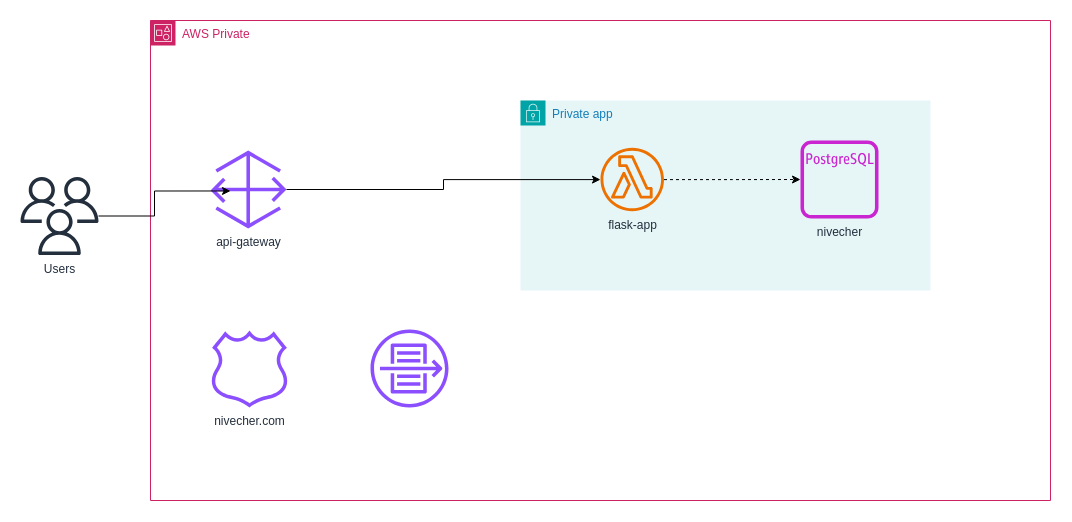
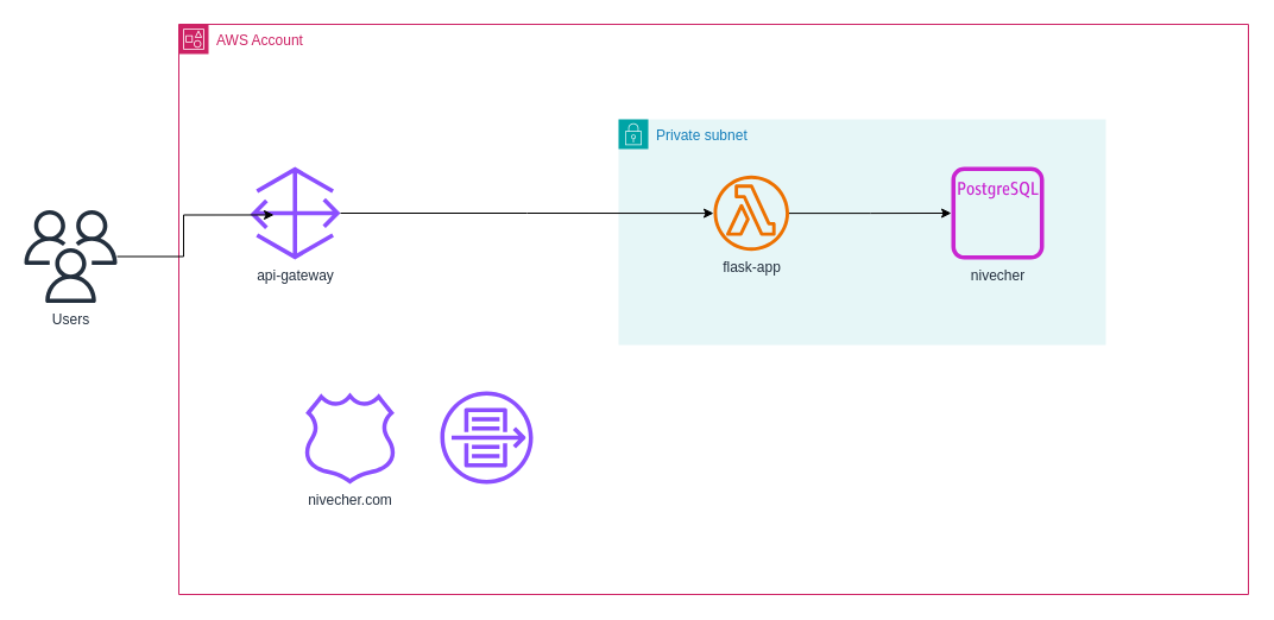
- <mxCell id="2" value="AWS Private" style="points=[[0,0],[0.25,0],[0.5,0],[0.75,0],[1,0],[1,0.25],[1,0.5],[1,0.75],[1,1],[0.75,1],[0.5,1],[0.25,1],[0,1],[0,0.75],[0,0.5],[0,0.25]];outlineConnect=0;gradientColor=none;html=1;whiteSpace=wrap;fontSize=12;fontStyle=0;container=1;pointerEvents=0;collapsible=0;recursiveResize=0;shape=mxgraph.aws4.group;grIcon=mxgraph.aws4.group_account;strokeColor=#CD2264;fillColor=none;verticalAlign=top;align=left;spacingLeft=30;fontColor=#CD2264;dashed=0;" vertex="1" parent="1"><mxGeometry x="150" y="20" width="900" height="480" as="geometry" /></mxCell>
+ <mxCell id="2" value="AWS Account" style="points=[[0,0],[0.25,0],[0.5,0],[0.75,0],[1,0],[1,0.25],[1,0.5],[1,0.75],[1,1],[0.75,1],[0.5,1],[0.25,1],[0,1],[0,0.75],[0,0.5],[0,0.25]];outlineConnect=0;gradientColor=none;html=1;whiteSpace=wrap;fontSize=12;fontStyle=0;container=1;pointerEvents=0;collapsible=0;recursiveResize=0;shape=mxgraph.aws4.group;grIcon=mxgraph.aws4.group_account;strokeColor=#CD2264;fillColor=none;verticalAlign=top;align=left;spacingLeft=30;fontColor=#CD2264;dashed=0;" vertex="1" parent="1"><mxGeometry x="150" y="20" width="900" height="480" as="geometry" /></mxCell>
- <mxCell id="3" value="Private app" style="points=[[0,0],[0.25,0],[0.5,0],[0.75,0],[1,0],[1,0.25],[1,0.5],[1,0.75],[1,1],[0.75,1],[0.5,1],[0.25,1],[0,1],[0,0.75],[0,0.5],[0,0.25]];outlineConnect=0;gradientColor=none;html=1;whiteSpace=wrap;fontSize=12;fontStyle=0;container=1;pointerEvents=0;collapsible=0;recursiveResize=0;shape=mxgraph.aws4.group;grIcon=mxgraph.aws4.group_security_group;grStroke=0;strokeColor=#00A4A6;fillColor=#E6F6F7;verticalAlign=top;align=left;spacingLeft=30;fontColor=#147EBA;dashed=0;" vertex="1" parent="2"><mxGeometry x="370" y="80" width="410" height="190" as="geometry" /></mxCell>
+ <mxCell id="3" value="Private subnet" style="points=[[0,0],[0.25,0],[0.5,0],[0.75,0],[1,0],[1,0.25],[1,0.5],[1,0.75],[1,1],[0.75,1],[0.5,1],[0.25,1],[0,1],[0,0.75],[0,0.5],[0,0.25]];outlineConnect=0;gradientColor=none;html=1;whiteSpace=wrap;fontSize=12;fontStyle=0;container=1;pointerEvents=0;collapsible=0;recursiveResize=0;shape=mxgraph.aws4.group;grIcon=mxgraph.aws4.group_security_group;grStroke=0;strokeColor=#00A4A6;fillColor=#E6F6F7;verticalAlign=top;align=left;spacingLeft=30;fontColor=#147EBA;dashed=0;" vertex="1" parent="2"><mxGeometry x="370" y="80" width="410" height="190" as="geometry" /></mxCell>
- <mxCell id="4" style="edgeStyle=orthogonalEdgeStyle;rounded=0;orthogonalLoop=1;jettySize=auto;html=1;dashed=1;" edge="1" parent="3" source="5" target="6"><mxGeometry relative="1" as="geometry"><mxPoint x="109" y="80.5" as="sourcePoint" /><mxPoint x="290" y="80.5" as="targetPoint" /></mxGeometry></mxCell>
+ <mxCell id="4" style="edgeStyle=orthogonalEdgeStyle;rounded=0;orthogonalLoop=1;jettySize=auto;html=1;" edge="1" parent="3" source="5" target="6"><mxGeometry relative="1" as="geometry"><mxPoint x="109" y="80.5" as="sourcePoint" /><mxPoint x="290" y="80.5" as="targetPoint" /></mxGeometry></mxCell>
- <mxCell id="9" value="api-gateway" style="sketch=0;outlineConnect=0;fontColor=#232F3E;gradientColor=none;fillColor=#8C4FFF;strokeColor=none;dashed=0;verticalLabelPosition=bottom;verticalAlign=top;align=center;html=1;fontSize=12;fontStyle=0;aspect=fixed;pointerEvents=1;shape=mxgraph.aws4.gateway;" vertex="1" parent="2"><mxGeometry x="60" y="130" width="76" height="78" as="geometry" /></mxCell>
+ <mxCell id="9" value="api-gateway" style="sketch=0;outlineConnect=0;fontColor=#232F3E;gradientColor=none;fillColor=#8C4FFF;strokeColor=none;dashed=0;verticalLabelPosition=bottom;verticalAlign=top;align=center;html=1;fontSize=12;fontStyle=0;aspect=fixed;pointerEvents=1;shape=mxgraph.aws4.gateway;" vertex="1" parent="2"><mxGeometry x="60" y="120" width="76" height="78" as="geometry" /></mxCell>
- <mxCell id="7" value="nivecher.com" style="sketch=0;outlineConnect=0;fontColor=#232F3E;gradientColor=none;fillColor=#8C4FFF;strokeColor=none;dashed=0;verticalLabelPosition=bottom;verticalAlign=top;align=center;html=1;fontSize=12;fontStyle=0;aspect=fixed;pointerEvents=1;shape=mxgraph.aws4.hosted_zone;" vertex="1" parent="2"><mxGeometry x="60" y="310" width="78" height="77" as="geometry" /></mxCell>
+ <mxCell id="7" value="nivecher.com" style="sketch=0;outlineConnect=0;fontColor=#232F3E;gradientColor=none;fillColor=#8C4FFF;strokeColor=none;dashed=0;verticalLabelPosition=bottom;verticalAlign=top;align=center;html=1;fontSize=12;fontStyle=0;aspect=fixed;pointerEvents=1;shape=mxgraph.aws4.hosted_zone;" vertex="1" parent="2"><mxGeometry x="105" y="310" width="78" height="77" as="geometry" /></mxCell>
